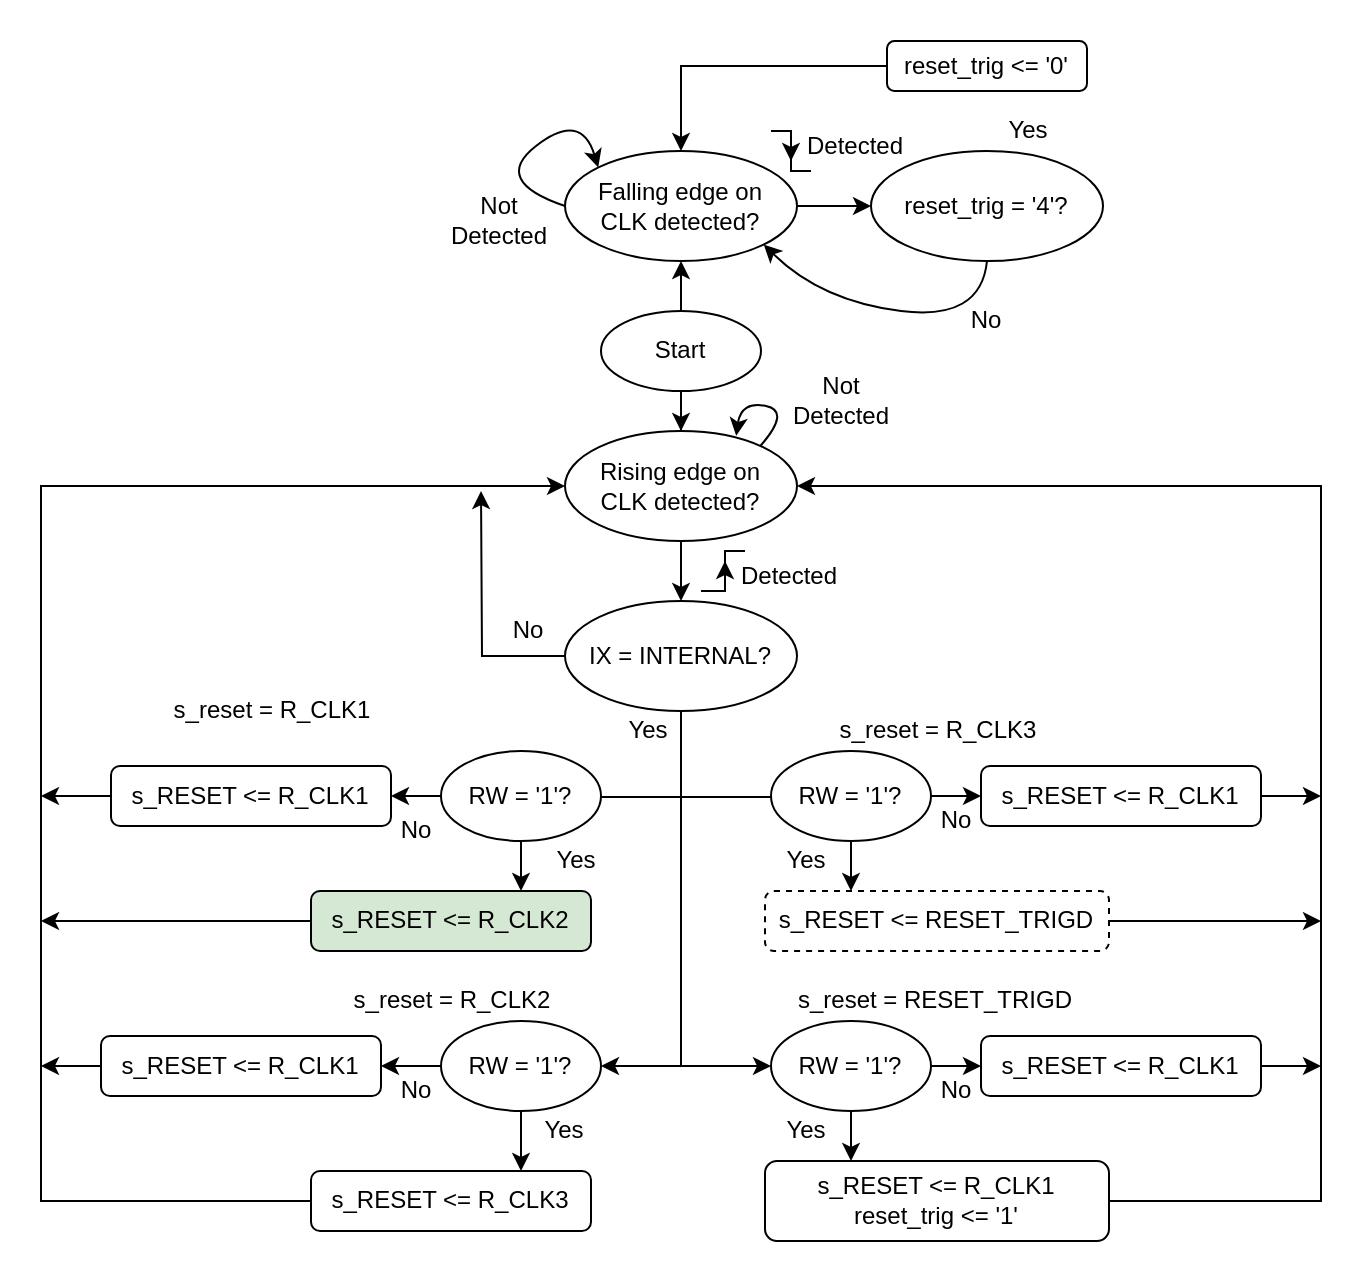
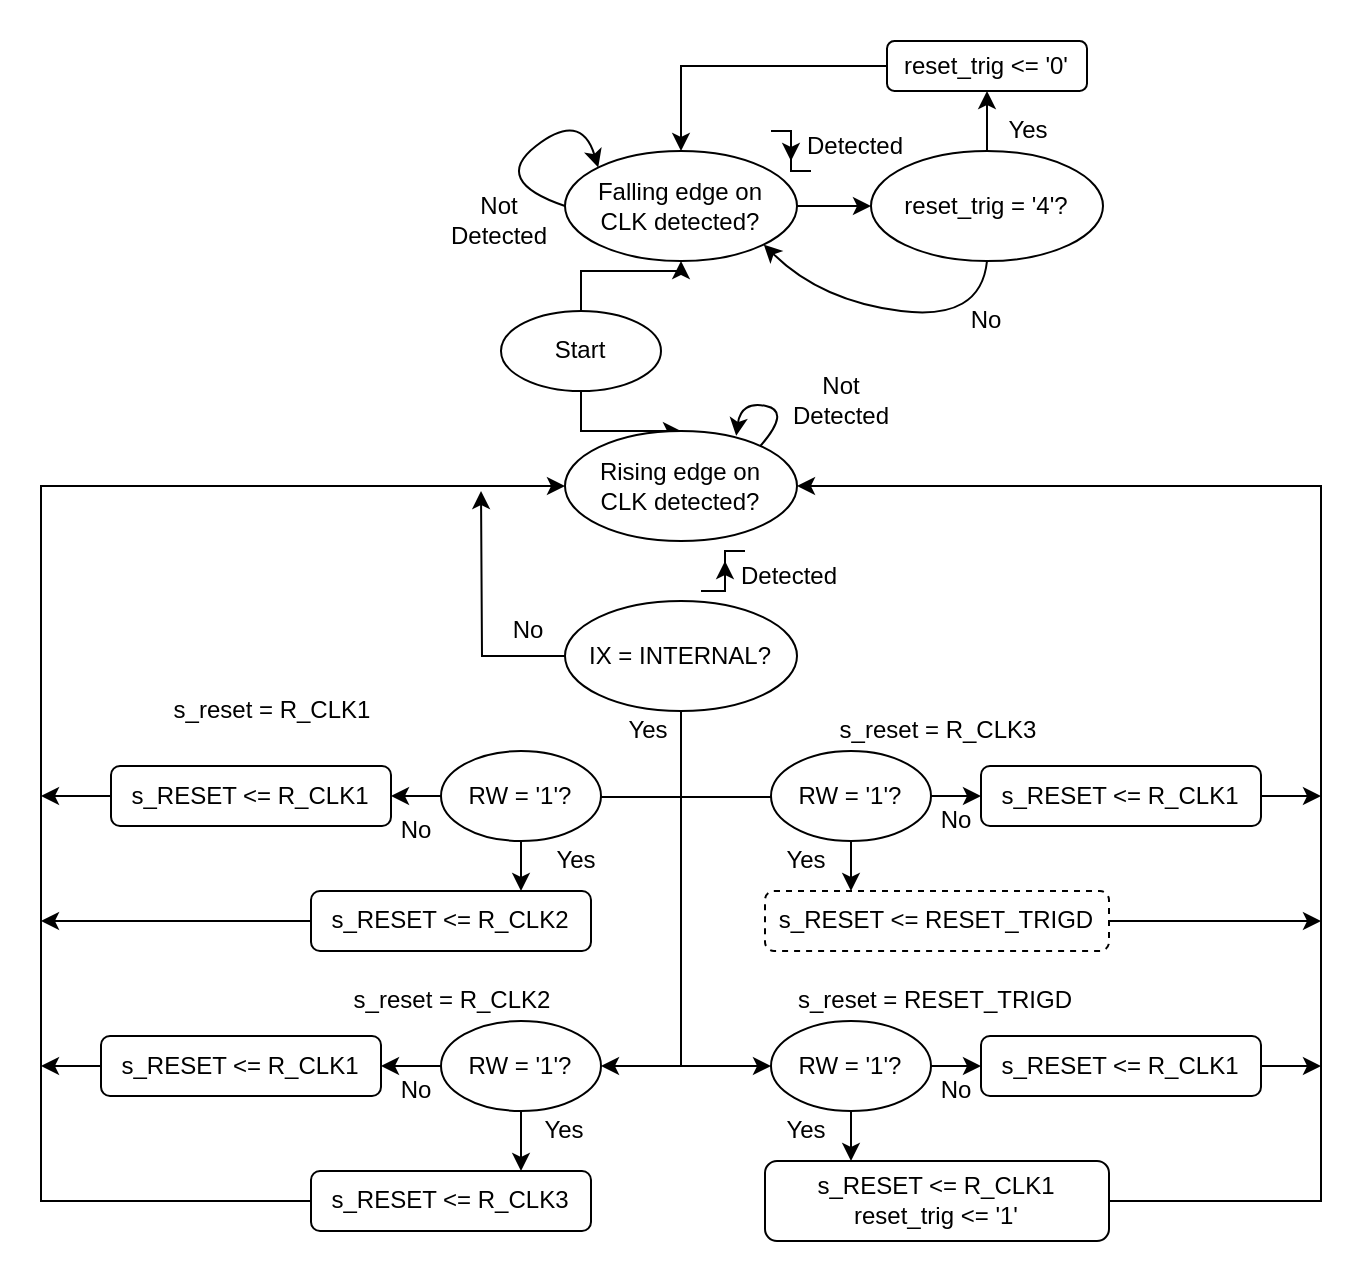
+ <mxCell id="65" style="edgeStyle=orthogonalEdgeStyle;rounded=0;orthogonalLoop=1;jettySize=auto;html=1;entryX=0.5;entryY=1;entryDx=0;entryDy=0;" edge="1" parent="1" source="66" target="68"><mxGeometry relative="1" as="geometry" /></mxCell>
- <mxCell id="4" value="Start" style="ellipse;whiteSpace=wrap;html=1;" vertex="1" parent="1"><mxGeometry x="300" y="155" width="80" height="40" as="geometry" /></mxCell>
+ <mxCell id="4" value="Start" style="ellipse;whiteSpace=wrap;html=1;" vertex="1" parent="1"><mxGeometry x="250" y="155" width="80" height="40" as="geometry" /></mxCell>
- <mxCell id="5" style="edgeStyle=orthogonalEdgeStyle;rounded=0;orthogonalLoop=1;jettySize=auto;html=1;entryX=0.5;entryY=0;entryDx=0;entryDy=0;" edge="1" parent="1" source="6" target="11"><mxGeometry relative="1" as="geometry" /></mxCell>
- <mxCell id="20" value="s_RESET &amp;lt;= R_CLK2" style="rounded=1;whiteSpace=wrap;html=1;fillColor=#d5e8d4;" vertex="1" parent="1"><mxGeometry x="155" y="445" width="140" height="30" as="geometry" /></mxCell>
+ <mxCell id="20" value="s_RESET &amp;lt;= R_CLK2" style="rounded=1;whiteSpace=wrap;html=1;" vertex="1" parent="1"><mxGeometry x="155" y="445" width="140" height="30" as="geometry" /></mxCell>
